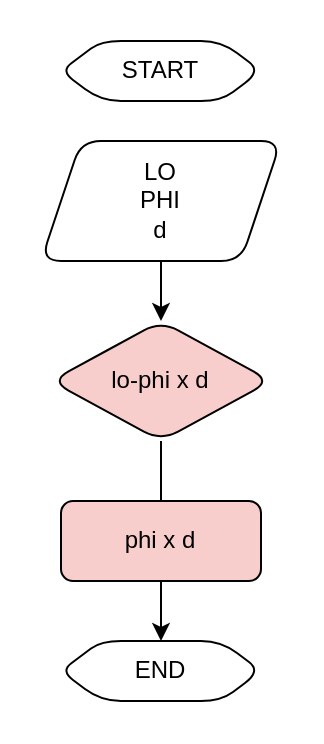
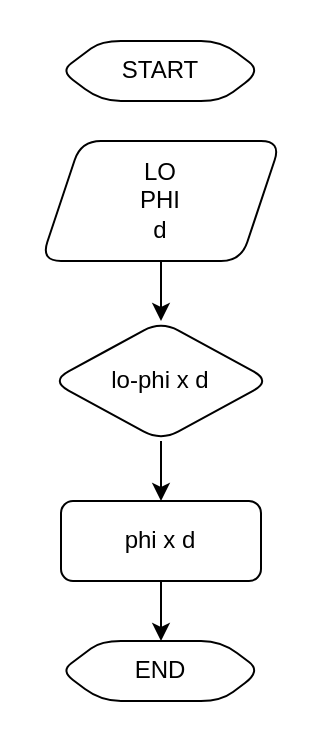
- <mxCell id="6" value="lo-phi x d" style="rhombus;whiteSpace=wrap;html=1;rounded=1;fillColor=#f8cecc;" vertex="1" parent="1"><mxGeometry x="25" y="160" width="110" height="60" as="geometry" /></mxCell>
+ <mxCell id="6" value="lo-phi x d" style="rhombus;whiteSpace=wrap;html=1;rounded=1;" vertex="1" parent="1"><mxGeometry x="25" y="160" width="110" height="60" as="geometry" /></mxCell>
- <mxCell id="5" value="" style="edgeStyle=orthogonalEdgeStyle;rounded=0;orthogonalLoop=1;jettySize=auto;html=1;endArrow=none;" edge="1" parent="1" source="6" target="8"><mxGeometry relative="1" as="geometry" /></mxCell>
+ <mxCell id="5" value="" style="edgeStyle=orthogonalEdgeStyle;rounded=0;orthogonalLoop=1;jettySize=auto;html=1;" edge="1" parent="1" source="6" target="8"><mxGeometry relative="1" as="geometry" /></mxCell>
- <mxCell id="8" value="phi x d" style="whiteSpace=wrap;html=1;rounded=1;fillColor=#f8cecc;" vertex="1" parent="1"><mxGeometry x="30" y="250" width="100" height="40" as="geometry" /></mxCell>
+ <mxCell id="8" value="phi x d" style="whiteSpace=wrap;html=1;rounded=1;" vertex="1" parent="1"><mxGeometry x="30" y="250" width="100" height="40" as="geometry" /></mxCell>
